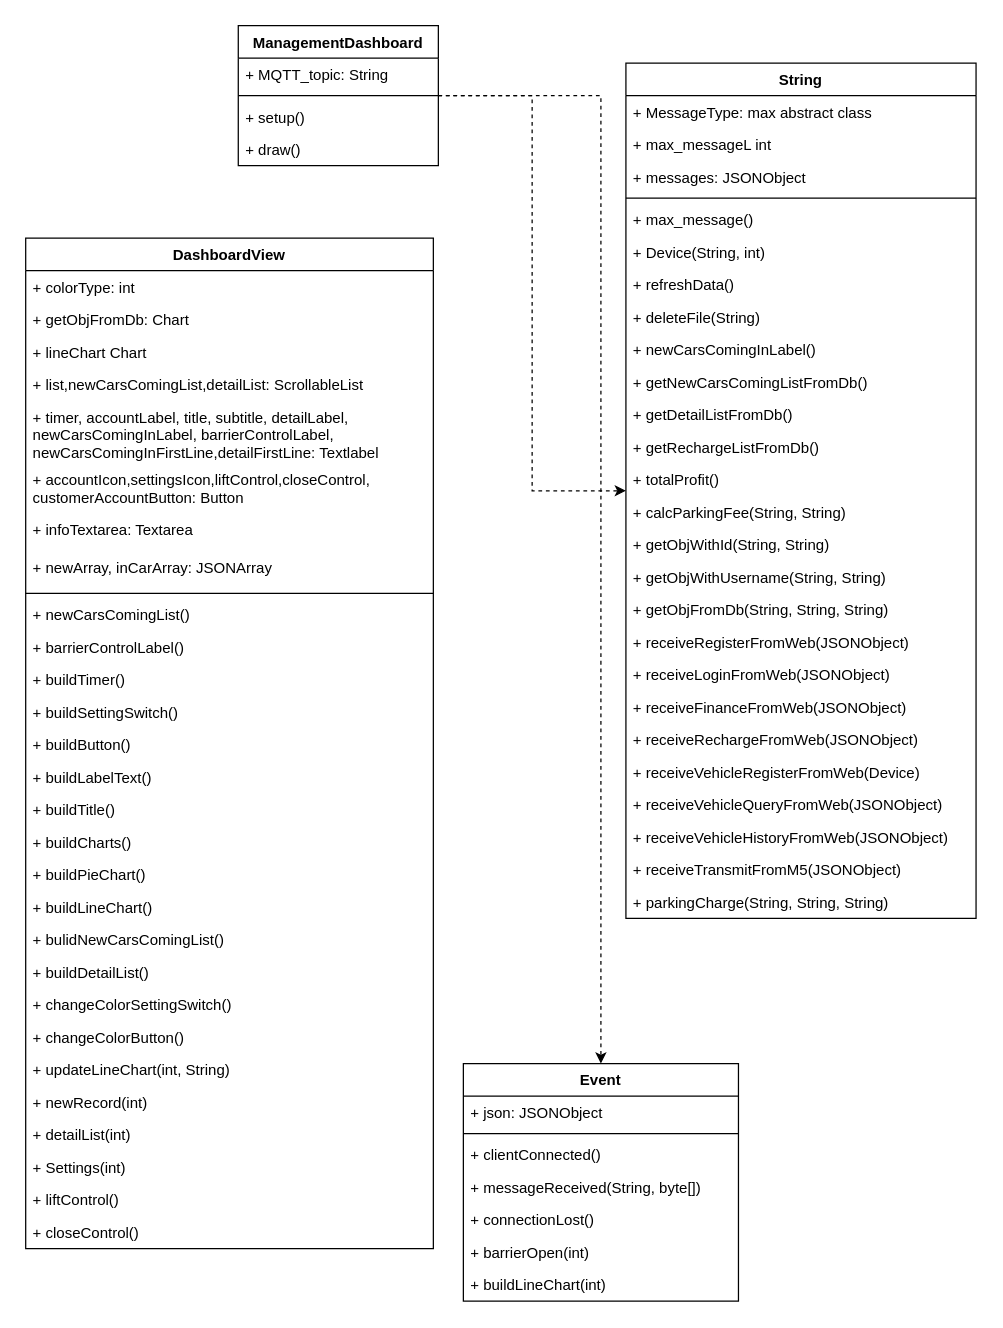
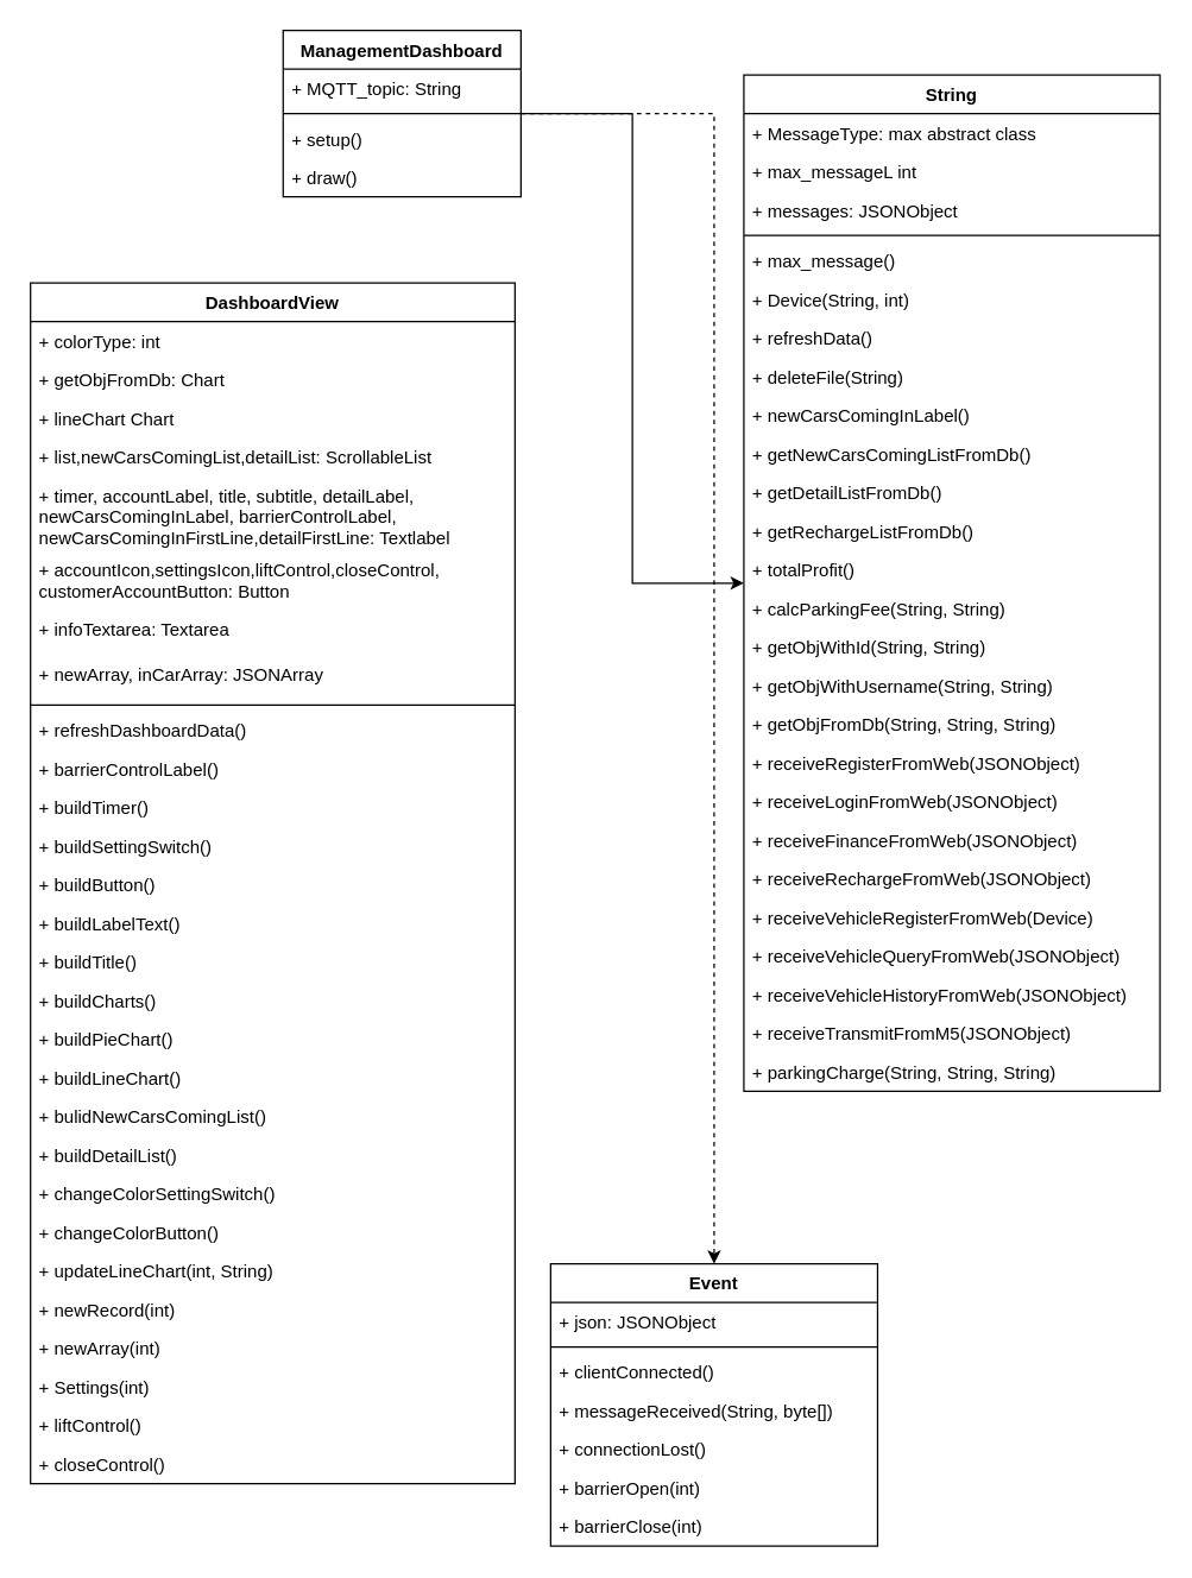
- <mxCell id="2" value="" style="edgeStyle=orthogonalEdgeStyle;rounded=0;orthogonalLoop=1;jettySize=auto;html=1;dashed=1;" parent="1" source="31" target="4" edge="1"><mxGeometry relative="1" as="geometry" /></mxCell>
+ <mxCell id="2" value="" style="edgeStyle=orthogonalEdgeStyle;rounded=0;orthogonalLoop=1;jettySize=auto;html=1;" parent="1" source="31" target="4" edge="1"><mxGeometry relative="1" as="geometry" /></mxCell>
- <mxCell id="54" value="+ newCarsComingList()" style="text;strokeColor=none;fillColor=none;align=left;verticalAlign=top;spacingLeft=4;spacingRight=4;overflow=hidden;rotatable=0;points=[[0,0.5],[1,0.5]];portConstraint=eastwest;" parent="44" vertex="1"><mxGeometry y="288" width="326" height="26" as="geometry" /></mxCell>
+ <mxCell id="54" value="+ refreshDashboardData()" style="text;strokeColor=none;fillColor=none;align=left;verticalAlign=top;spacingLeft=4;spacingRight=4;overflow=hidden;rotatable=0;points=[[0,0.5],[1,0.5]];portConstraint=eastwest;" parent="44" vertex="1"><mxGeometry y="288" width="326" height="26" as="geometry" /></mxCell>
- <mxCell id="70" value="+ detailList(int)" style="text;strokeColor=none;fillColor=none;align=left;verticalAlign=top;spacingLeft=4;spacingRight=4;overflow=hidden;rotatable=0;points=[[0,0.5],[1,0.5]];portConstraint=eastwest;" parent="44" vertex="1"><mxGeometry y="704" width="326" height="26" as="geometry" /></mxCell>
+ <mxCell id="70" value="+ newArray(int)" style="text;strokeColor=none;fillColor=none;align=left;verticalAlign=top;spacingLeft=4;spacingRight=4;overflow=hidden;rotatable=0;points=[[0,0.5],[1,0.5]];portConstraint=eastwest;" parent="44" vertex="1"><mxGeometry y="704" width="326" height="26" as="geometry" /></mxCell>
- <mxCell id="43" value="+ buildLineChart(int)" style="text;strokeColor=none;fillColor=none;align=left;verticalAlign=top;spacingLeft=4;spacingRight=4;overflow=hidden;rotatable=0;points=[[0,0.5],[1,0.5]];portConstraint=eastwest;" parent="36" vertex="1"><mxGeometry y="164" width="220" height="26" as="geometry" /></mxCell>
+ <mxCell id="43" value="+ barrierClose(int)" style="text;strokeColor=none;fillColor=none;align=left;verticalAlign=top;spacingLeft=4;spacingRight=4;overflow=hidden;rotatable=0;points=[[0,0.5],[1,0.5]];portConstraint=eastwest;" parent="36" vertex="1"><mxGeometry y="164" width="220" height="26" as="geometry" /></mxCell>
